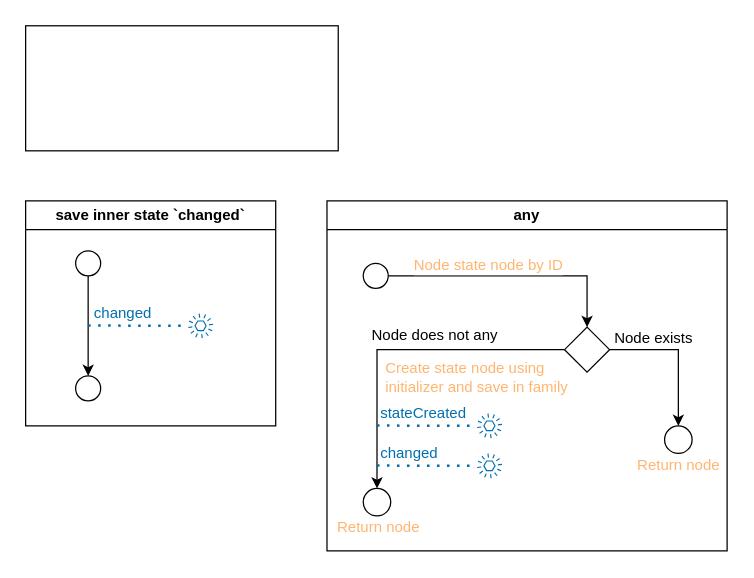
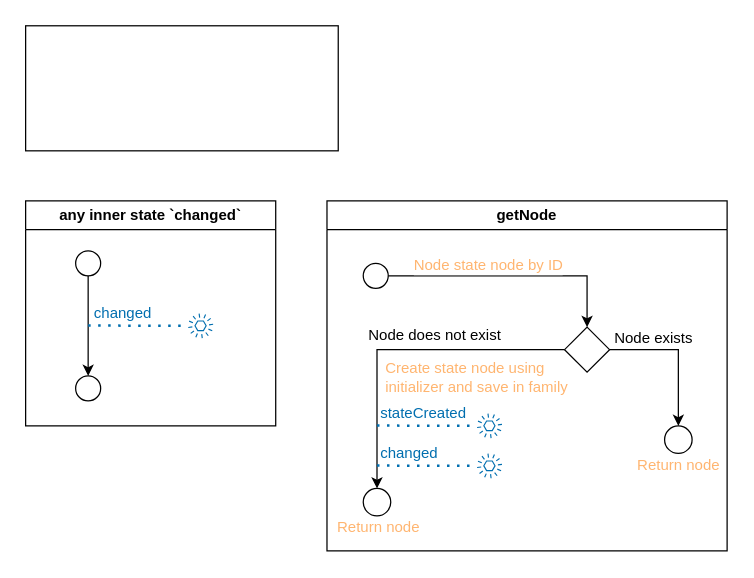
- <mxCell id="24" value="save inner state `changed`" style="swimlane;whiteSpace=wrap;html=1;startSize=23;" vertex="1" parent="1"><mxGeometry x="20" y="160" width="200" height="180" as="geometry" /></mxCell>
+ <mxCell id="24" value="any inner state `changed`" style="swimlane;whiteSpace=wrap;html=1;startSize=23;" vertex="1" parent="1"><mxGeometry x="20" y="160" width="200" height="180" as="geometry" /></mxCell>
- <mxCell id="2" value="any" style="swimlane;whiteSpace=wrap;html=1;rounded=0;" vertex="1" parent="1"><mxGeometry x="261" y="160" width="320" height="280" as="geometry" /></mxCell>
+ <mxCell id="2" value="getNode" style="swimlane;whiteSpace=wrap;html=1;rounded=0;" vertex="1" parent="1"><mxGeometry x="261" y="160" width="320" height="280" as="geometry" /></mxCell>
- <mxCell id="11" value="Node does not any" style="edgeLabel;html=1;align=center;verticalAlign=middle;resizable=0;points=[];fontSize=12;rounded=0;" vertex="1" connectable="0" parent="2"><mxGeometry x="90.005" y="107" as="geometry"><mxPoint x="-5" as="offset" /></mxGeometry></mxCell>
+ <mxCell id="11" value="Node does not exist" style="edgeLabel;html=1;align=center;verticalAlign=middle;resizable=0;points=[];fontSize=12;rounded=0;" vertex="1" connectable="0" parent="2"><mxGeometry x="90.005" y="107" as="geometry"><mxPoint x="-5" as="offset" /></mxGeometry></mxCell>
